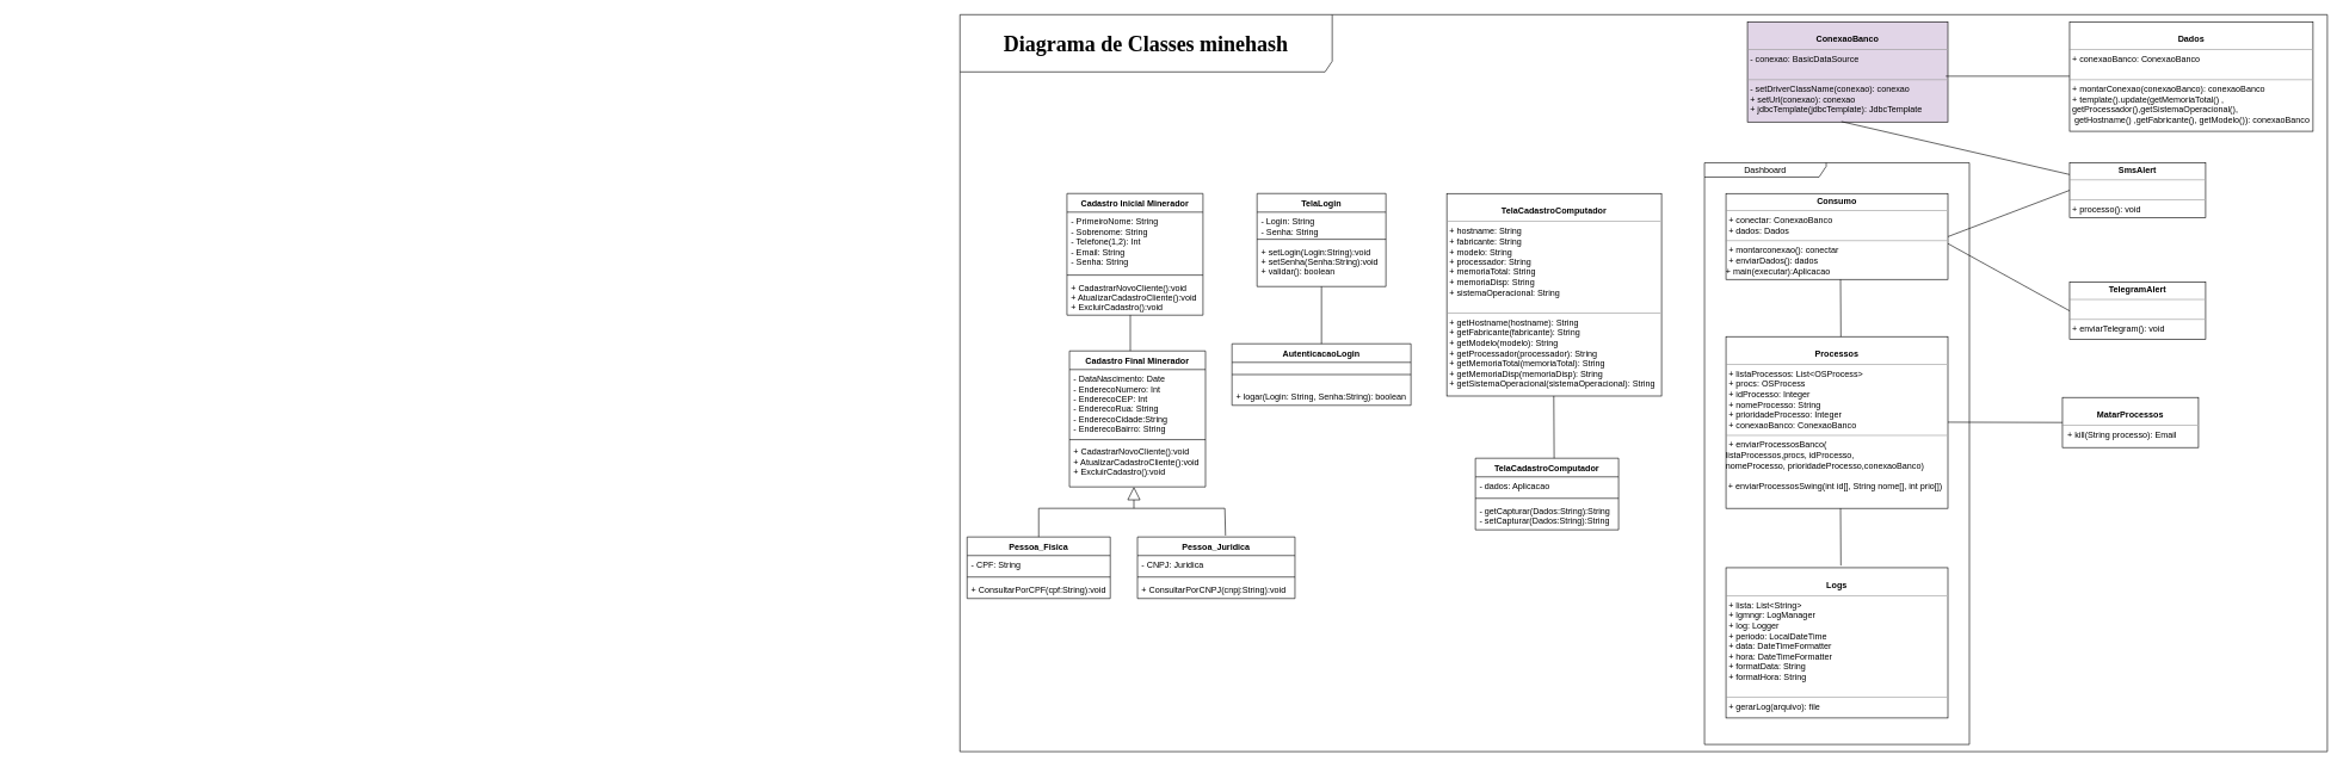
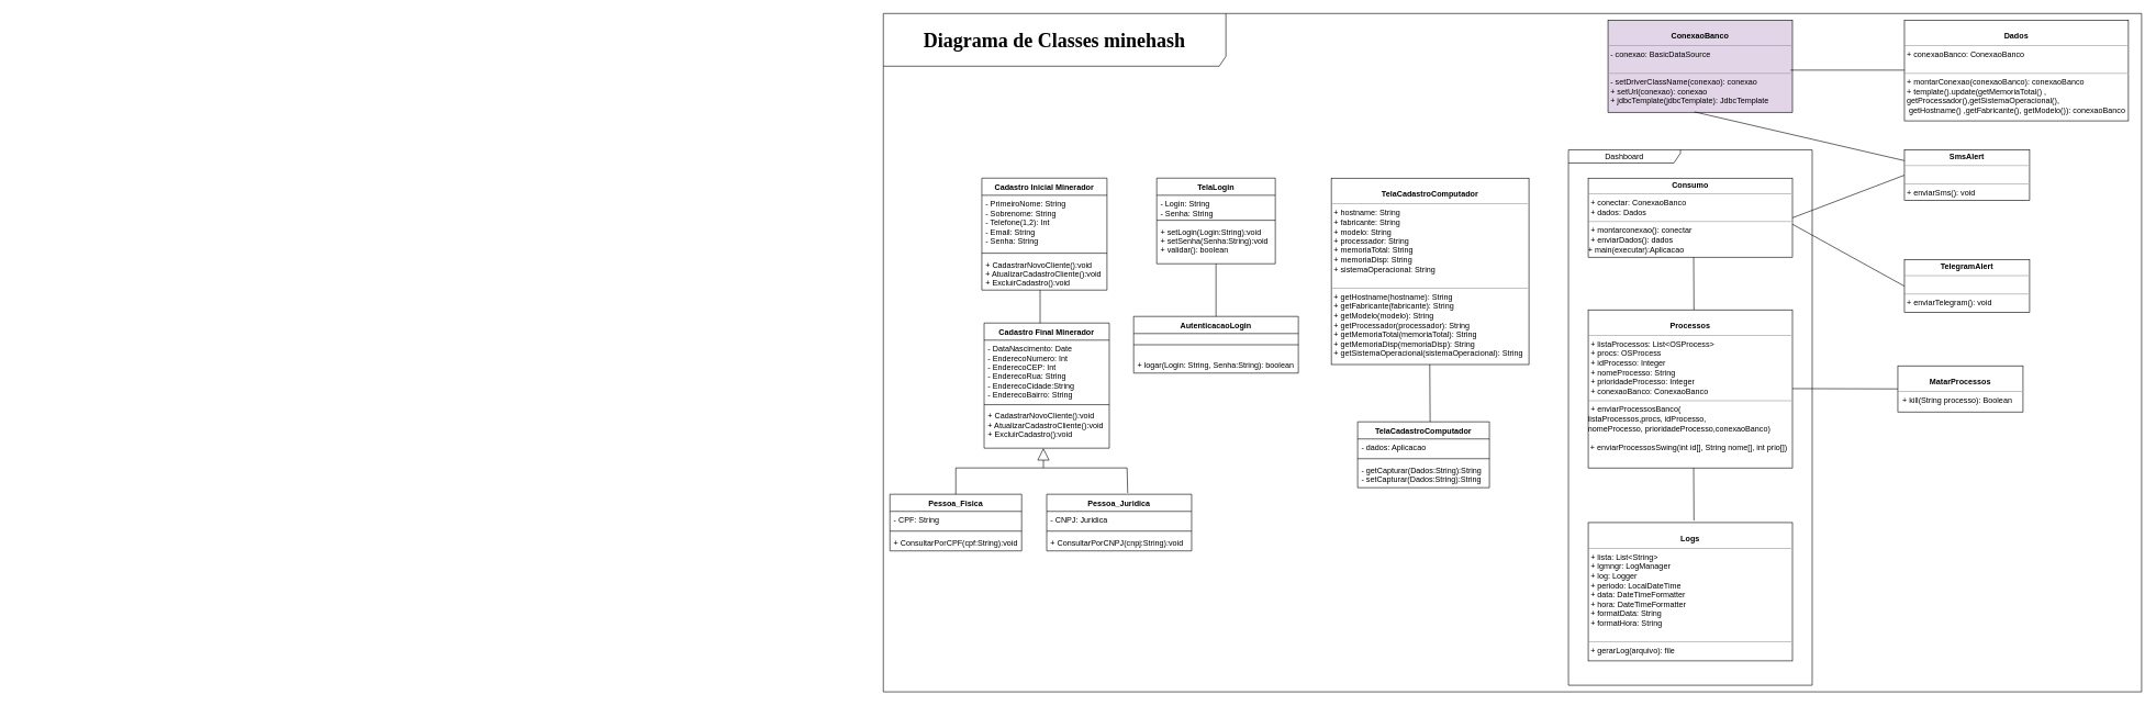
- <mxCell id="44" value="&lt;p style=&quot;margin: 0px ; margin-top: 4px ; text-align: center&quot;&gt;&lt;b&gt;SmsAlert&lt;/b&gt;&lt;/p&gt;&lt;hr size=&quot;1&quot;&gt;&lt;p style=&quot;margin: 0px ; margin-left: 4px&quot;&gt;&lt;br&gt;&lt;/p&gt;&lt;hr size=&quot;1&quot;&gt;&lt;p style=&quot;margin: 0px ; margin-left: 4px&quot;&gt;+ processo(): void&lt;/p&gt;" style="verticalAlign=top;align=left;overflow=fill;fontSize=12;fontFamily=Helvetica;html=1;rounded=0;shadow=0;comic=0;labelBackgroundColor=none;strokeWidth=1" parent="1" vertex="1"><mxGeometry x="2890" y="227" width="190" height="77" as="geometry" /></mxCell>
+ <mxCell id="44" value="&lt;p style=&quot;margin: 0px ; margin-top: 4px ; text-align: center&quot;&gt;&lt;b&gt;SmsAlert&lt;/b&gt;&lt;/p&gt;&lt;hr size=&quot;1&quot;&gt;&lt;p style=&quot;margin: 0px ; margin-left: 4px&quot;&gt;&lt;br&gt;&lt;/p&gt;&lt;hr size=&quot;1&quot;&gt;&lt;p style=&quot;margin: 0px ; margin-left: 4px&quot;&gt;+ enviarSms(): void&lt;/p&gt;" style="verticalAlign=top;align=left;overflow=fill;fontSize=12;fontFamily=Helvetica;html=1;rounded=0;shadow=0;comic=0;labelBackgroundColor=none;strokeWidth=1" parent="1" vertex="1"><mxGeometry x="2890" y="227" width="190" height="77" as="geometry" /></mxCell>
- <mxCell id="3" value="&lt;p style=&quot;margin: 0px ; margin-top: 4px ; text-align: center&quot;&gt;&lt;br&gt;&lt;b&gt;MatarProcessos&lt;/b&gt;&lt;/p&gt;&lt;hr size=&quot;1&quot;&gt;&lt;p style=&quot;margin: 0px ; margin-left: 4px&quot;&gt;&lt;/p&gt;&lt;p style=&quot;margin: 0px ; margin-left: 4px&quot;&gt;&amp;nbsp;+ kill(String processo): Email&lt;br&gt;&lt;br&gt;&lt;/p&gt;" style="verticalAlign=top;align=left;overflow=fill;fontSize=12;fontFamily=Helvetica;html=1;rounded=0;shadow=0;comic=0;labelBackgroundColor=none;strokeWidth=1" parent="1" vertex="1"><mxGeometry x="2880" y="555" width="190" height="70" as="geometry" /></mxCell>
+ <mxCell id="3" value="&lt;p style=&quot;margin: 0px ; margin-top: 4px ; text-align: center&quot;&gt;&lt;br&gt;&lt;b&gt;MatarProcessos&lt;/b&gt;&lt;/p&gt;&lt;hr size=&quot;1&quot;&gt;&lt;p style=&quot;margin: 0px ; margin-left: 4px&quot;&gt;&lt;/p&gt;&lt;p style=&quot;margin: 0px ; margin-left: 4px&quot;&gt;&amp;nbsp;+ kill(String processo): Boolean&lt;br&gt;&lt;br&gt;&lt;/p&gt;" style="verticalAlign=top;align=left;overflow=fill;fontSize=12;fontFamily=Helvetica;html=1;rounded=0;shadow=0;comic=0;labelBackgroundColor=none;strokeWidth=1" parent="1" vertex="1"><mxGeometry x="2880" y="555" width="190" height="70" as="geometry" /></mxCell>
